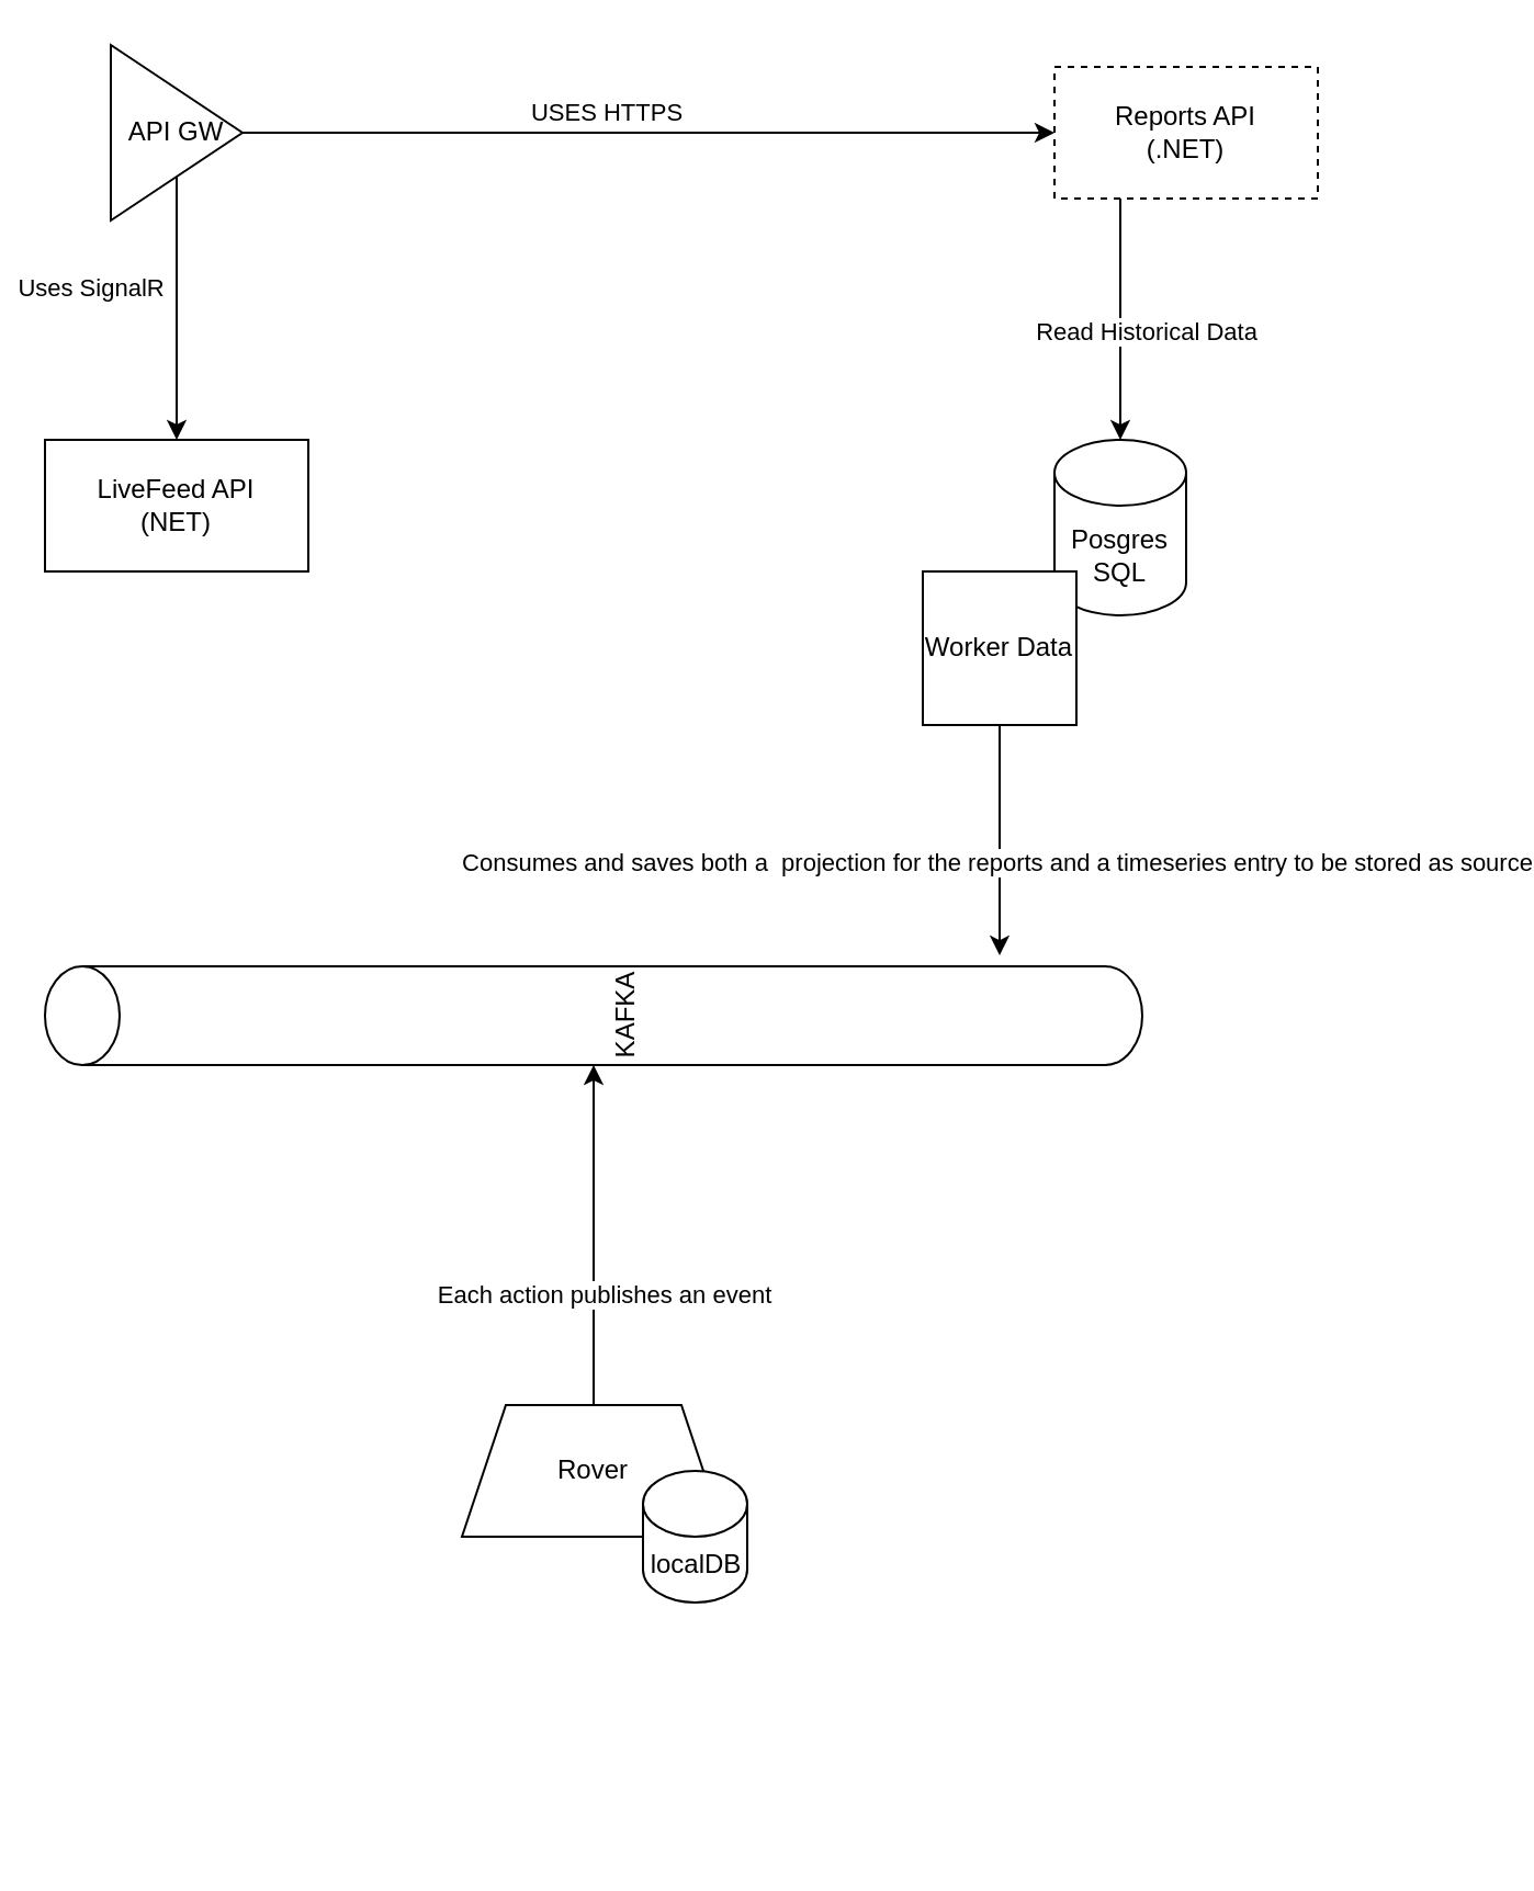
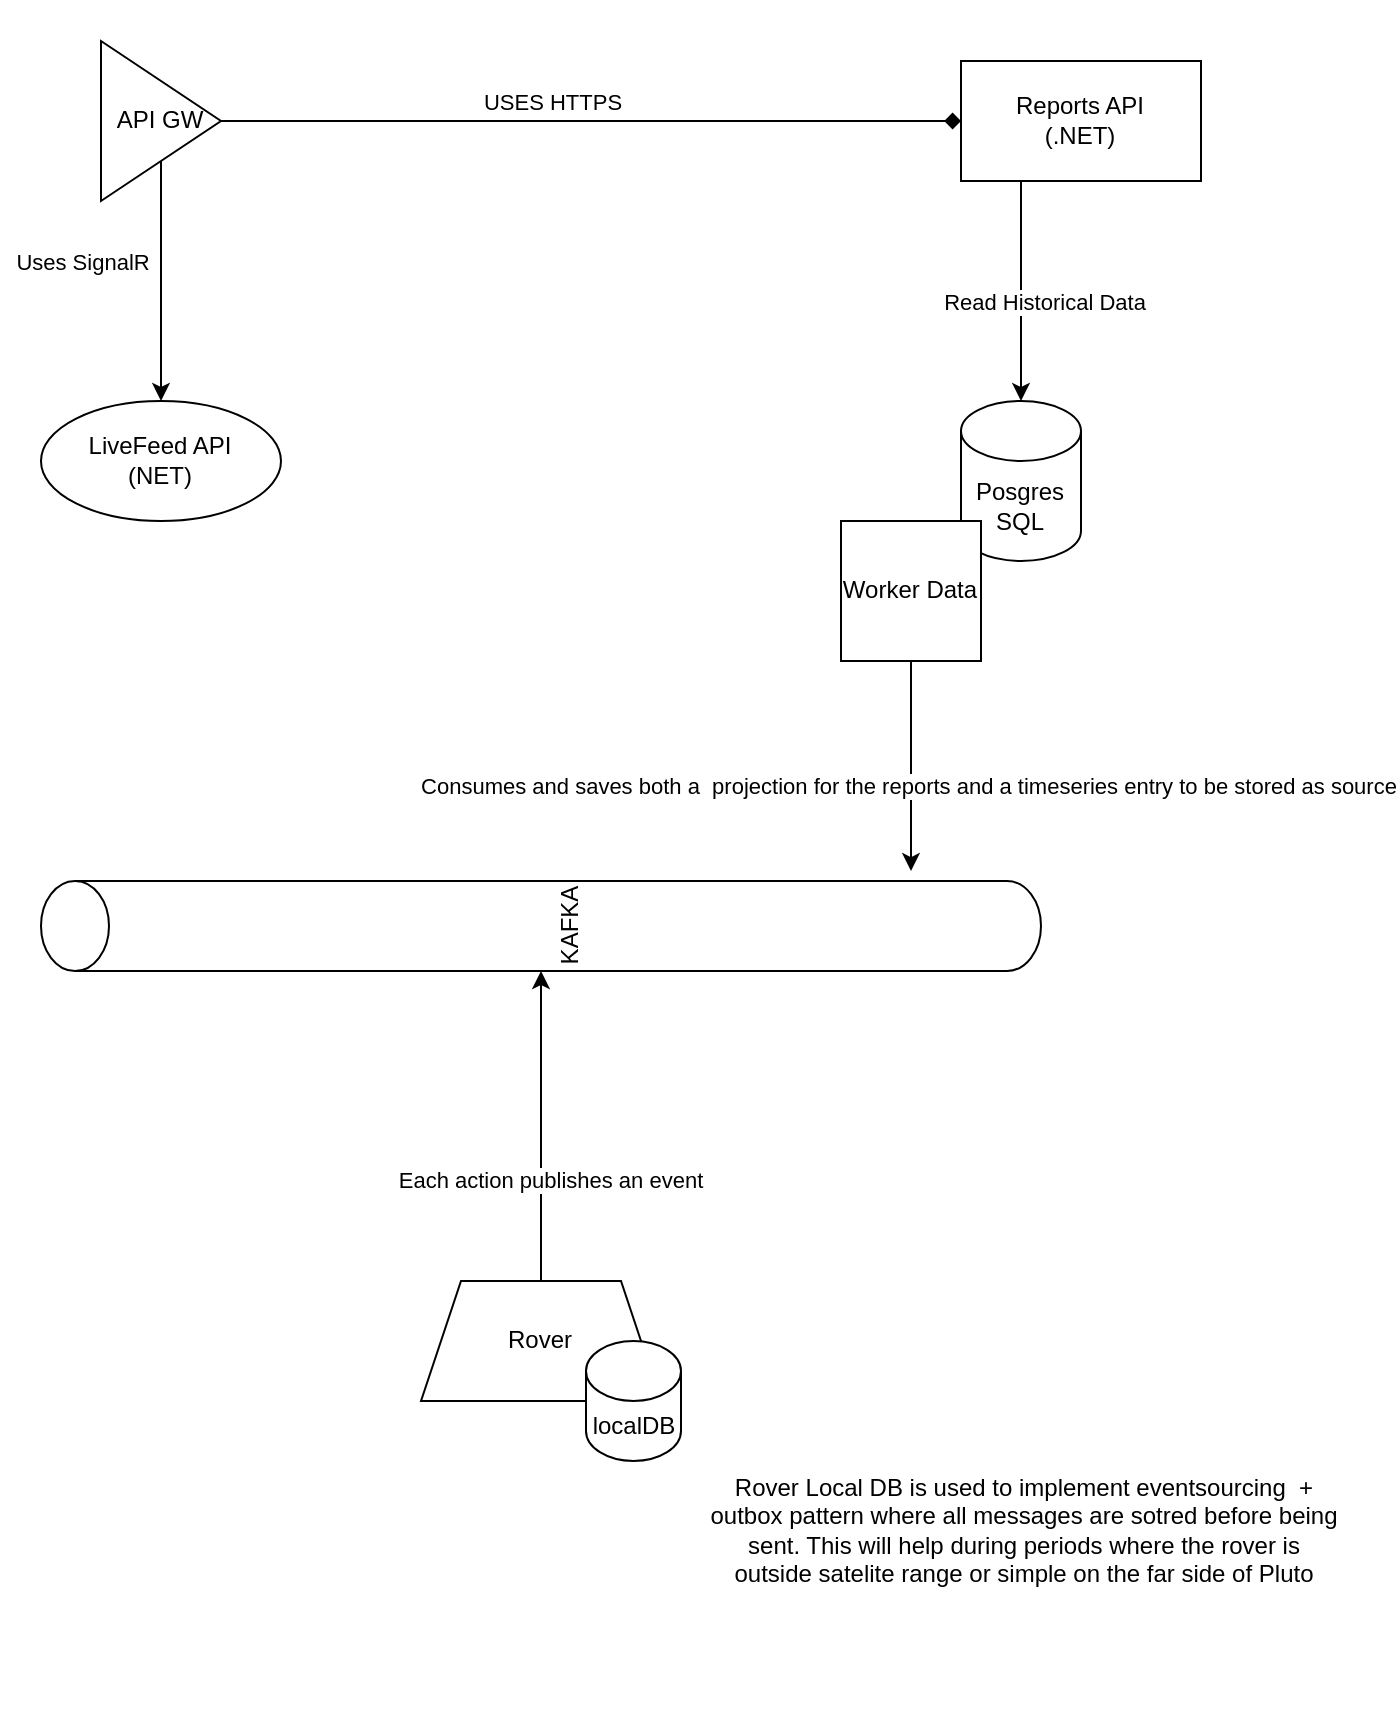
- <mxCell id="7" style="edgeStyle=orthogonalEdgeStyle;rounded=0;orthogonalLoop=1;jettySize=auto;html=1;" edge="1" parent="1" source="11" target="4"><mxGeometry relative="1" as="geometry" /></mxCell>
+ <mxCell id="7" style="edgeStyle=orthogonalEdgeStyle;rounded=0;orthogonalLoop=1;jettySize=auto;html=1;endArrow=diamond;" edge="1" parent="1" source="11" target="4"><mxGeometry relative="1" as="geometry" /></mxCell>
- <mxCell id="4" value="Reports API&lt;br&gt;(.NET)" style="rounded=0;whiteSpace=wrap;html=1;dashed=1;" vertex="1" parent="1"><mxGeometry x="480" y="30" width="120" height="60" as="geometry" /></mxCell>
+ <mxCell id="4" value="Reports API&lt;br&gt;(.NET)" style="rounded=0;whiteSpace=wrap;html=1;" vertex="1" parent="1"><mxGeometry x="480" y="30" width="120" height="60" as="geometry" /></mxCell>
- <mxCell id="6" value="LiveFeed API&lt;br&gt;(NET)" style="rounded=0;whiteSpace=wrap;html=1;" vertex="1" parent="1"><mxGeometry x="20" y="200" width="120" height="60" as="geometry" /></mxCell>
+ <mxCell id="6" value="LiveFeed API&lt;br&gt;(NET)" style="ellipse;whiteSpace=wrap;html=1;" vertex="1" parent="1"><mxGeometry x="20" y="200" width="120" height="60" as="geometry" /></mxCell>
+ <mxCell id="20" value="Rover Local DB is used to implement eventsourcing&amp;nbsp; + outbox pattern where all messages are sotred before being sent. This will help during periods where the rover is outside satelite range or simple on the far side of Pluto" style="text;html=1;strokeColor=none;fillColor=none;align=center;verticalAlign=middle;whiteSpace=wrap;rounded=0;" vertex="1" parent="1"><mxGeometry x="354" y="690" width="316" height="150" as="geometry" /></mxCell>
